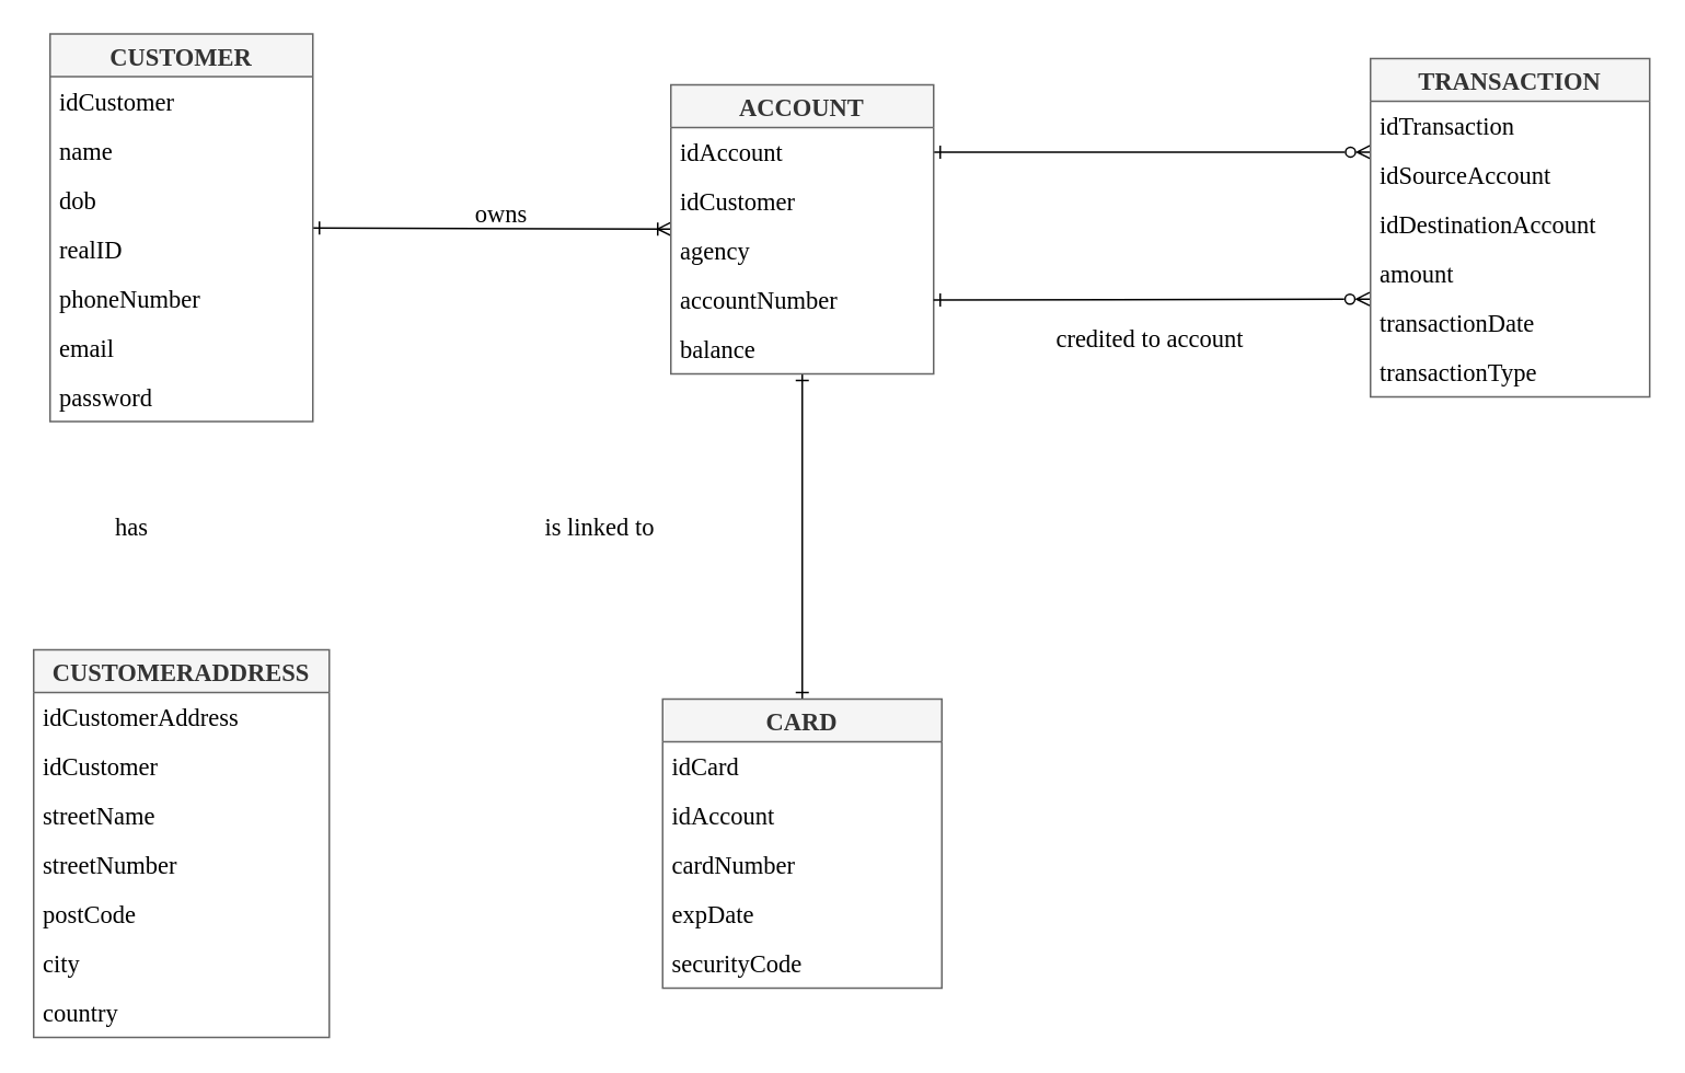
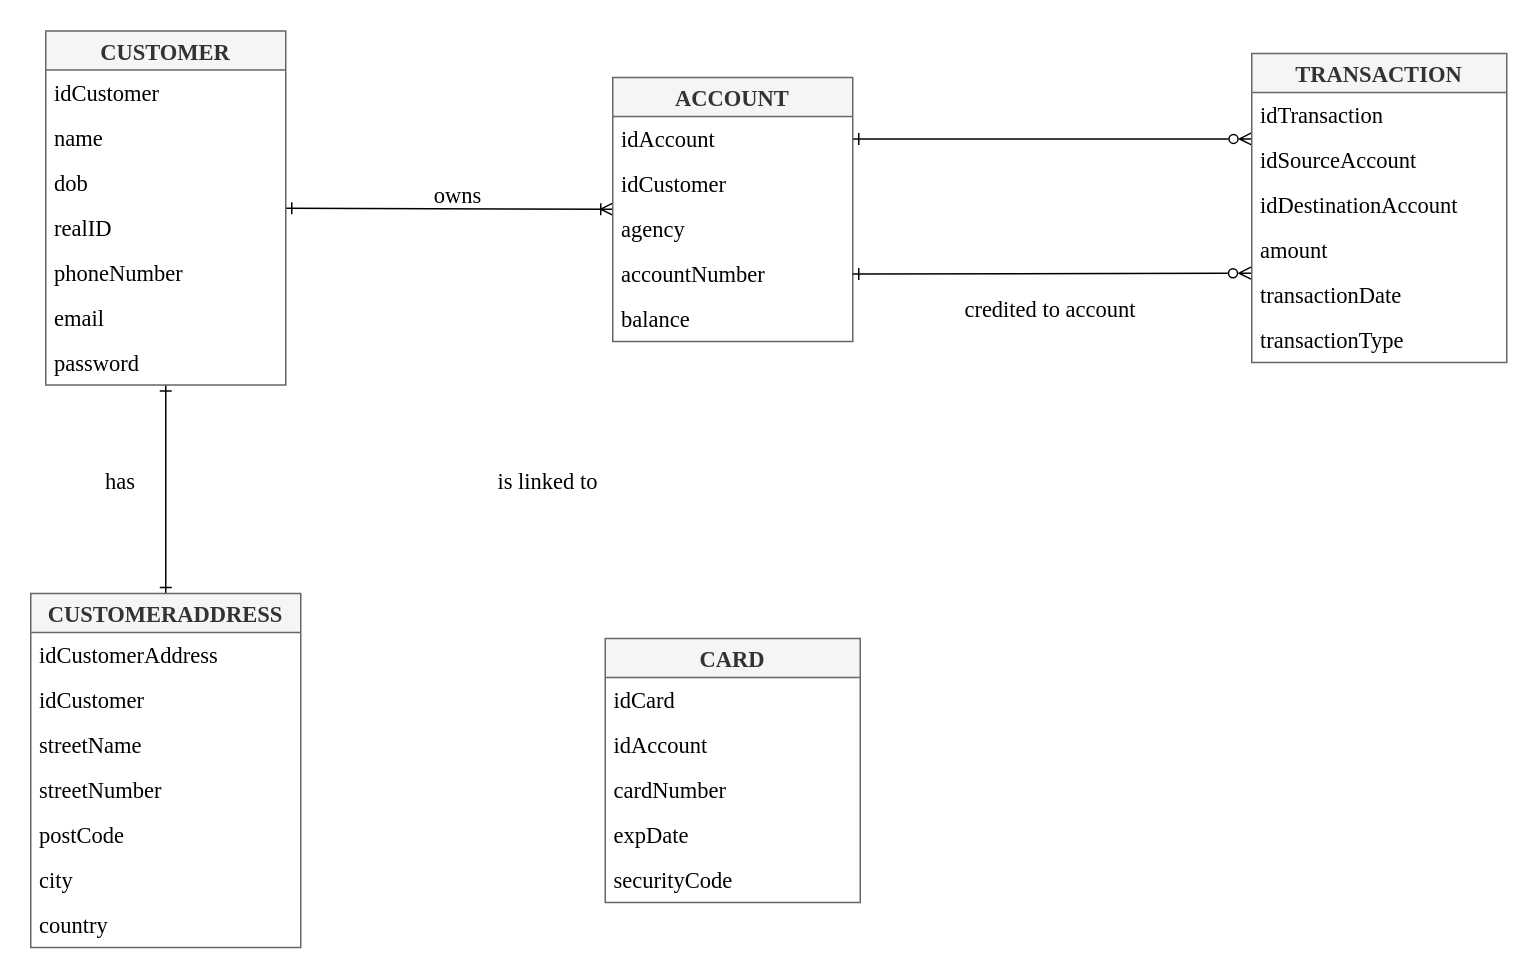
+ <mxCell id="2" value="" style="endArrow=ERone;html=1;rounded=0;sketch=0;fontFamily=Times New Roman;fontSize=15;endFill=0;startArrow=ERone;startFill=0;entryX=0.5;entryY=1;entryDx=0;entryDy=0;exitX=0.5;exitY=0;exitDx=0;exitDy=0;" parent="1" source="17" target="9" edge="1"><mxGeometry width="50" height="50" relative="1" as="geometry"><mxPoint x="70" y="395" as="sourcePoint" /><mxPoint x="70" y="245" as="targetPoint" /></mxGeometry></mxCell>
- <mxCell id="4" value="" style="endArrow=ERone;html=1;rounded=0;sketch=0;fontFamily=Times New Roman;fontSize=15;endFill=0;startArrow=ERone;startFill=0;" parent="1" source="39" target="26" edge="1"><mxGeometry width="50" height="50" relative="1" as="geometry"><mxPoint x="488" y="395" as="sourcePoint" /><mxPoint x="488" y="245" as="targetPoint" /></mxGeometry></mxCell>
